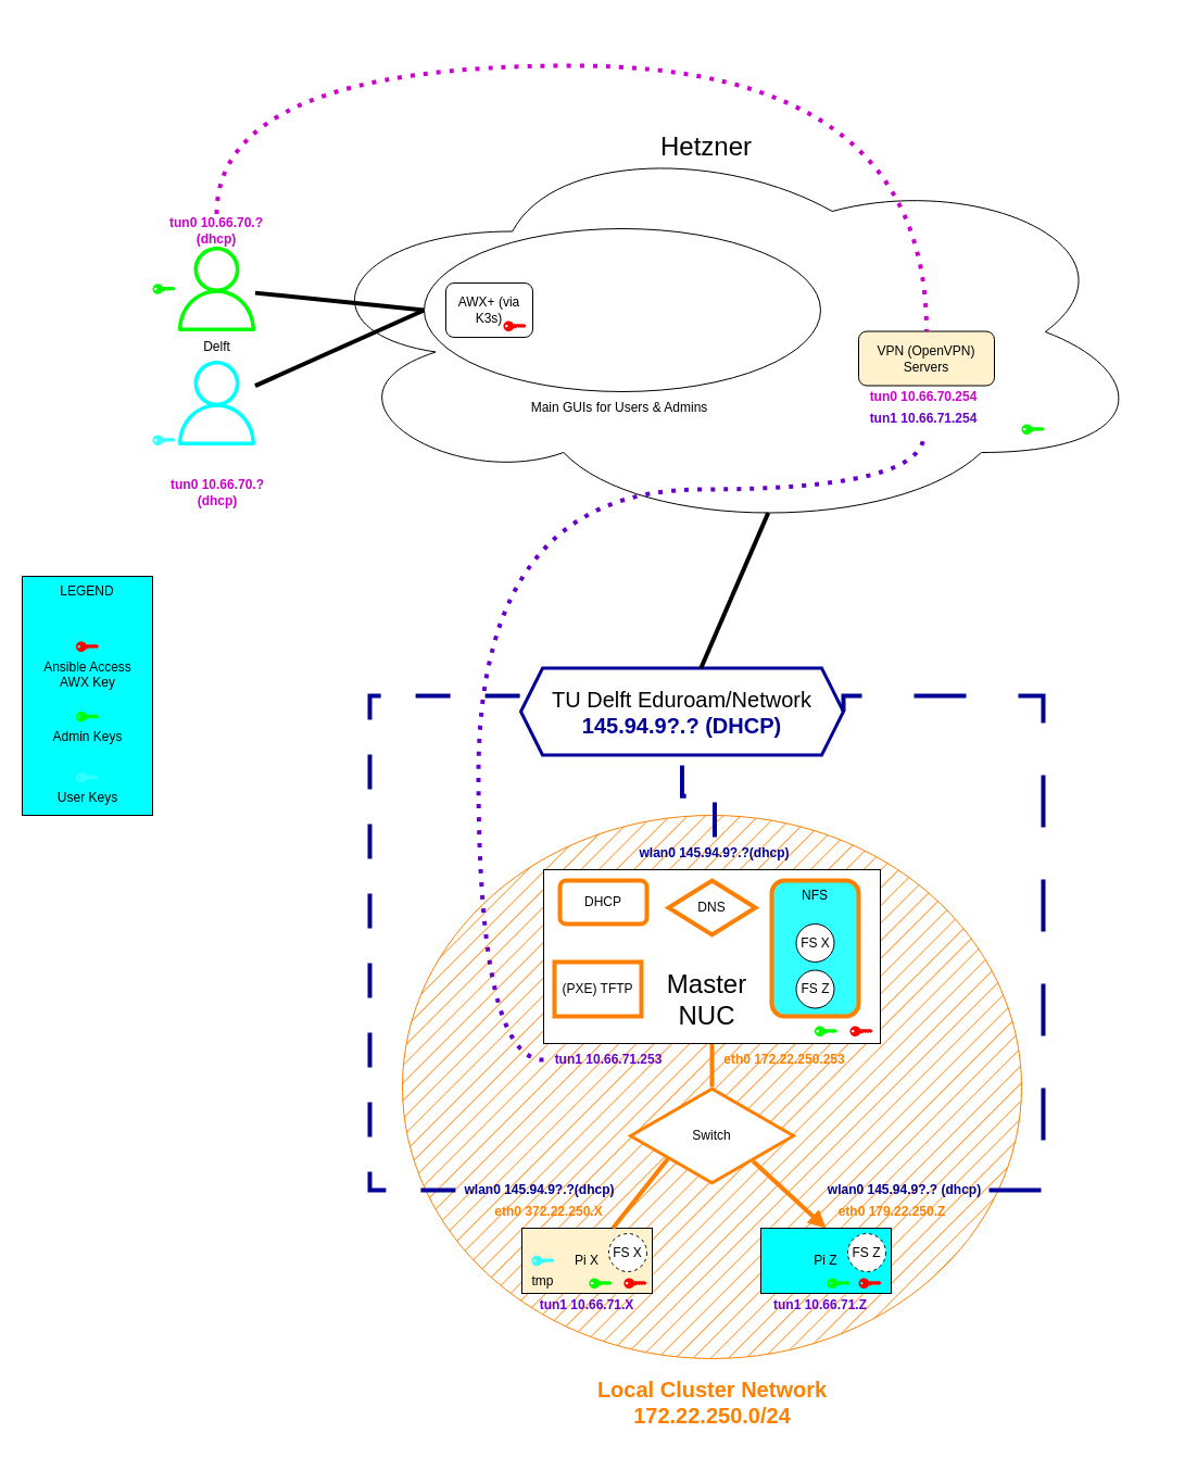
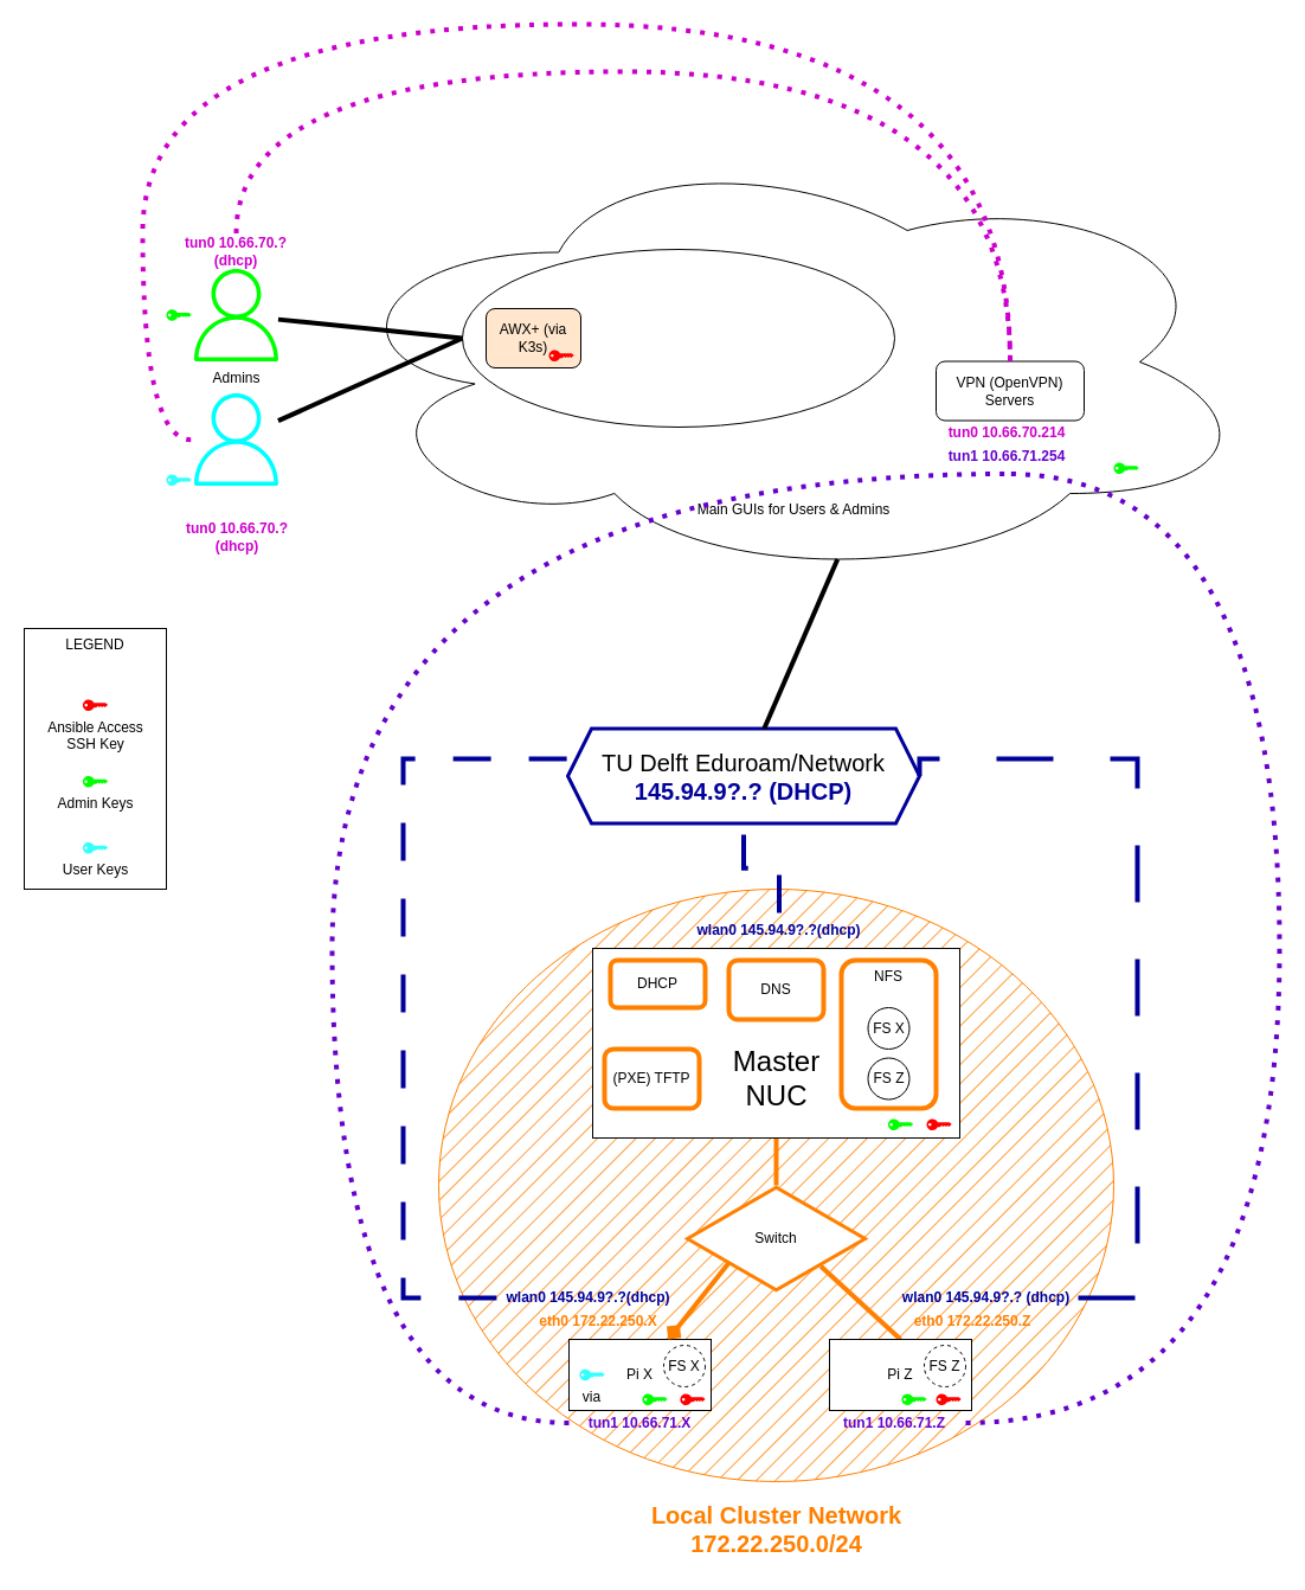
+ <mxCell id="27" style="edgeStyle=orthogonalEdgeStyle;rounded=0;orthogonalLoop=1;jettySize=auto;html=1;entryX=0.5;entryY=0;entryDx=0;entryDy=0;curved=1;dashed=1;dashPattern=1 2;strokeWidth=4;endArrow=none;startFill=0;strokeColor=#CC00CC;exitX=-0.04;exitY=0.502;exitDx=0;exitDy=0;exitPerimeter=0;" parent="1" source="28" target="39" edge="1"><mxGeometry relative="1" as="geometry"><mxPoint x="110" y="340" as="sourcePoint" /><Array as="points"><mxPoint x="120" y="20" /><mxPoint x="852" y="20" /></Array></mxGeometry></mxCell>
- <mxCell id="4" value="Hetzner" style="text;html=1;align=center;verticalAlign=middle;whiteSpace=wrap;rounded=0;fontSize=24;" parent="1" vertex="1"><mxGeometry x="620" y="120" width="60" height="30" as="geometry" /></mxCell>
- <mxCell id="7" value="AWX+ (via K3s)" style="rounded=1;whiteSpace=wrap;html=1;" parent="1" vertex="1"><mxGeometry x="410" y="260" width="80" height="50" as="geometry" /></mxCell>
+ <mxCell id="7" value="AWX+ (via K3s)" style="rounded=1;whiteSpace=wrap;html=1;fillColor=#ffe6cc;" parent="1" vertex="1"><mxGeometry x="410" y="260" width="80" height="50" as="geometry" /></mxCell>
- <mxCell id="26" value="Delft" style="sketch=0;outlineConnect=0;dashed=0;verticalLabelPosition=bottom;verticalAlign=top;align=center;html=1;fontSize=12;fontStyle=0;aspect=fixed;pointerEvents=1;shape=mxgraph.aws4.user;fillColor=#00FF00;" parent="1" vertex="1"><mxGeometry x="160" y="226.5" width="78" height="78" as="geometry" /></mxCell>
+ <mxCell id="26" value="Admins" style="sketch=0;outlineConnect=0;dashed=0;verticalLabelPosition=bottom;verticalAlign=top;align=center;html=1;fontSize=12;fontStyle=0;aspect=fixed;pointerEvents=1;shape=mxgraph.aws4.user;fillColor=#00FF00;" parent="1" vertex="1"><mxGeometry x="160" y="226.5" width="78" height="78" as="geometry" /></mxCell>
- <mxCell id="39" value="VPN (OpenVPN)&lt;br&gt;Servers" style="rounded=1;whiteSpace=wrap;html=1;fillColor=#fff2cc;" parent="1" vertex="1"><mxGeometry x="790" y="304.5" width="125" height="50" as="geometry" /></mxCell>
+ <mxCell id="39" value="VPN (OpenVPN)&lt;br&gt;Servers" style="rounded=1;whiteSpace=wrap;html=1;" parent="1" vertex="1"><mxGeometry x="790" y="304.5" width="125" height="50" as="geometry" /></mxCell>
- <mxCell id="55" value="&lt;font style=&quot;color: rgb(204, 0, 204);&quot;&gt;&lt;b style=&quot;&quot;&gt;tun0 10.66.70.254&lt;/b&gt;&lt;/font&gt;" style="text;html=1;align=center;verticalAlign=middle;whiteSpace=wrap;rounded=0;" parent="1" vertex="1"><mxGeometry x="790" y="349.75" width="120" height="30" as="geometry" /></mxCell>
+ <mxCell id="55" value="&lt;font style=&quot;color: rgb(204, 0, 204);&quot;&gt;&lt;b style=&quot;&quot;&gt;tun0 10.66.70.214&lt;/b&gt;&lt;/font&gt;" style="text;html=1;align=center;verticalAlign=middle;whiteSpace=wrap;rounded=0;" parent="1" vertex="1"><mxGeometry x="790" y="349.75" width="120" height="30" as="geometry" /></mxCell>
- <mxCell id="6" value="Main GUIs for Users &amp;amp; Admins" style="text;html=1;align=center;verticalAlign=middle;whiteSpace=wrap;rounded=0;" parent="1" vertex="1"><mxGeometry x="465" y="360" width="210" height="30" as="geometry" /></mxCell>
+ <mxCell id="6" value="Main GUIs for Users &amp;amp; Admins" style="text;html=1;align=center;verticalAlign=middle;whiteSpace=wrap;rounded=0;" parent="1" vertex="1"><mxGeometry x="565" y="415" width="210" height="30" as="geometry" /></mxCell>
- <mxCell id="49" style="edgeStyle=orthogonalEdgeStyle;rounded=0;orthogonalLoop=1;jettySize=auto;html=1;entryX=0.5;entryY=1;entryDx=0;entryDy=0;curved=1;strokeWidth=4;endArrow=none;startFill=0;dashed=1;dashPattern=1 2;strokeColor=#6600CC;" parent="1" source="50" target="48" edge="1"><mxGeometry relative="1" as="geometry"><Array as="points"><mxPoint x="440" y="975" /><mxPoint x="440" y="450" /><mxPoint x="850" y="450" /></Array></mxGeometry></mxCell>
- <mxCell id="23" value="Ansible Access&lt;br&gt;AWX Key" style="points=[[0,0.5,0],[0.24,0,0],[0.5,0.28,0],[0.995,0.475,0],[0.5,0.72,0],[0.24,1,0]];verticalLabelPosition=bottom;sketch=0;html=1;verticalAlign=top;aspect=fixed;align=center;pointerEvents=1;shape=mxgraph.cisco19.key;fillColor=#FF0000;" parent="1" vertex="1"><mxGeometry x="69.44" y="590" width="21.11" height="9.5" as="geometry" /></mxCell>
+ <mxCell id="23" value="Ansible Access&lt;br&gt;SSH Key" style="points=[[0,0.5,0],[0.24,0,0],[0.5,0.28,0],[0.995,0.475,0],[0.5,0.72,0],[0.24,1,0]];verticalLabelPosition=bottom;sketch=0;html=1;verticalAlign=top;aspect=fixed;align=center;pointerEvents=1;shape=mxgraph.cisco19.key;fillColor=#FF0000;" parent="1" vertex="1"><mxGeometry x="69.44" y="590" width="21.11" height="9.5" as="geometry" /></mxCell>
- <mxCell id="22" value="LEGEND" style="rounded=0;whiteSpace=wrap;html=1;align=center;verticalAlign=top;fillColor=#00ffff;" parent="1" vertex="1"><mxGeometry x="20" y="530" width="120" height="220" as="geometry" /></mxCell>
+ <mxCell id="22" value="LEGEND" style="rounded=0;whiteSpace=wrap;html=1;align=center;verticalAlign=top;" parent="1" vertex="1"><mxGeometry x="20" y="530" width="120" height="220" as="geometry" /></mxCell>
+ <mxCell id="51" style="edgeStyle=orthogonalEdgeStyle;rounded=0;orthogonalLoop=1;jettySize=auto;html=1;entryX=0.5;entryY=1;entryDx=0;entryDy=0;curved=1;endArrow=none;startFill=0;strokeWidth=4;strokeColor=#6600CC;dashed=1;dashPattern=1 2;" parent="1" source="52" target="48" edge="1"><mxGeometry relative="1" as="geometry"><Array as="points"><mxPoint x="280" y="1201" /><mxPoint x="280" y="400" /></Array></mxGeometry></mxCell>
+ <mxCell id="53" style="edgeStyle=orthogonalEdgeStyle;rounded=0;orthogonalLoop=1;jettySize=auto;html=1;curved=1;endArrow=none;startFill=0;strokeWidth=4;strokeColor=#6600CC;exitX=1;exitY=0.5;exitDx=0;exitDy=0;entryX=0.5;entryY=1;entryDx=0;entryDy=0;dashed=1;dashPattern=1 2;" parent="1" source="54" target="48" edge="1"><mxGeometry relative="1" as="geometry"><mxPoint x="860" y="385" as="targetPoint" /><Array as="points"><mxPoint x="1080" y="1201" /><mxPoint x="1080" y="400" /></Array></mxGeometry></mxCell>
- <mxCell id="17" value="NFS" style="rounded=1;whiteSpace=wrap;html=1;strokeColor=#FF8000;strokeWidth=4;verticalAlign=top;fillColor=#33ffff;" parent="1" vertex="1"><mxGeometry x="710" y="810" width="80" height="125" as="geometry" /></mxCell>
+ <mxCell id="17" value="NFS" style="rounded=1;whiteSpace=wrap;html=1;strokeColor=#FF8000;strokeWidth=4;verticalAlign=top;" parent="1" vertex="1"><mxGeometry x="710" y="810" width="80" height="125" as="geometry" /></mxCell>
- <mxCell id="38" value="DNS" style="rhombus;whiteSpace=wrap;html=1;strokeColor=#FF8000;strokeWidth=4;" parent="1" vertex="1"><mxGeometry x="615" y="810" width="80" height="50" as="geometry" /></mxCell>
+ <mxCell id="38" value="DNS" style="rounded=1;whiteSpace=wrap;html=1;strokeColor=#FF8000;strokeWidth=4;" parent="1" vertex="1"><mxGeometry x="615" y="810" width="80" height="50" as="geometry" /></mxCell>
- <mxCell id="16" value="(PXE) TFTP" style="whiteSpace=wrap;html=1;strokeColor=#FF8000;strokeWidth=4;rounded=0;" parent="1" vertex="1"><mxGeometry x="510" y="885" width="80" height="50" as="geometry" /></mxCell>
+ <mxCell id="16" value="(PXE) TFTP" style="rounded=1;whiteSpace=wrap;html=1;strokeColor=#FF8000;strokeWidth=4;" parent="1" vertex="1"><mxGeometry x="510" y="885" width="80" height="50" as="geometry" /></mxCell>
- <mxCell id="15" value="Master&lt;br&gt;NUC" style="text;html=1;align=center;verticalAlign=middle;whiteSpace=wrap;rounded=0;fontSize=24;" parent="1" vertex="1"><mxGeometry x="599.73" y="887.5" width="100.55" height="65" as="geometry" /></mxCell>
+ <mxCell id="15" value="Master&lt;br&gt;NUC" style="text;html=1;align=center;verticalAlign=middle;whiteSpace=wrap;rounded=0;fontSize=24;" parent="1" vertex="1"><mxGeometry x="604.73" y="877.5" width="100.55" height="65" as="geometry" /></mxCell>
- <mxCell id="50" value="&lt;font style=&quot;color: rgb(102, 0, 204);&quot;&gt;&lt;b style=&quot;&quot;&gt;tun1 10.66.71.253&lt;/b&gt;&lt;/font&gt;" style="text;html=1;align=center;verticalAlign=middle;whiteSpace=wrap;rounded=0;" parent="1" vertex="1"><mxGeometry x="500" y="960" width="120" height="30" as="geometry" /></mxCell>
- <mxCell id="44" value="&lt;font style=&quot;color: rgb(255, 128, 0);&quot;&gt;&lt;b&gt;eth0 172.22.250.253&lt;/b&gt;&lt;/font&gt;" style="text;html=1;align=center;verticalAlign=middle;whiteSpace=wrap;rounded=0;" parent="1" vertex="1"><mxGeometry x="662" y="960" width="120" height="30" as="geometry" /></mxCell>
- <mxCell id="45" value="&lt;font style=&quot;color: rgb(255, 128, 0);&quot;&gt;&lt;b&gt;eth0 372.22.250.X&lt;/b&gt;&lt;/font&gt;" style="text;html=1;align=center;verticalAlign=middle;whiteSpace=wrap;rounded=0;" parent="1" vertex="1"><mxGeometry x="445" y="1100" width="120" height="30" as="geometry" /></mxCell>
+ <mxCell id="45" value="&lt;font style=&quot;color: rgb(255, 128, 0);&quot;&gt;&lt;b&gt;eth0 172.22.250.X&lt;/b&gt;&lt;/font&gt;" style="text;html=1;align=center;verticalAlign=middle;whiteSpace=wrap;rounded=0;" parent="1" vertex="1"><mxGeometry x="445" y="1100" width="120" height="30" as="geometry" /></mxCell>
- <mxCell id="46" value="&lt;font style=&quot;color: rgb(255, 128, 0);&quot;&gt;&lt;b&gt;eth0 179.22.250.Z&lt;/b&gt;&lt;/font&gt;" style="text;html=1;align=center;verticalAlign=middle;whiteSpace=wrap;rounded=0;" parent="1" vertex="1"><mxGeometry x="760.89" y="1100" width="120" height="30" as="geometry" /></mxCell>
+ <mxCell id="46" value="&lt;font style=&quot;color: rgb(255, 128, 0);&quot;&gt;&lt;b&gt;eth0 172.22.250.Z&lt;/b&gt;&lt;/font&gt;" style="text;html=1;align=center;verticalAlign=middle;whiteSpace=wrap;rounded=0;" parent="1" vertex="1"><mxGeometry x="760.89" y="1100" width="120" height="30" as="geometry" /></mxCell>
- <mxCell id="10" style="rounded=0;orthogonalLoop=1;jettySize=auto;html=1;entryX=0.5;entryY=0;entryDx=0;entryDy=0;strokeColor=#FF8000;endArrow=block;startFill=0;exitX=0.751;exitY=0.758;exitDx=0;exitDy=0;exitPerimeter=0;strokeWidth=4;" parent="1" source="11" target="12" edge="1"><mxGeometry relative="1" as="geometry" /></mxCell>
+ <mxCell id="10" style="rounded=0;orthogonalLoop=1;jettySize=auto;html=1;entryX=0.5;entryY=0;entryDx=0;entryDy=0;strokeColor=#FF8000;endArrow=none;startFill=0;exitX=0.751;exitY=0.758;exitDx=0;exitDy=0;exitPerimeter=0;strokeWidth=4;" parent="1" source="11" target="12" edge="1"><mxGeometry relative="1" as="geometry" /></mxCell>
- <mxCell id="9" style="rounded=0;orthogonalLoop=1;jettySize=auto;html=1;exitX=0.239;exitY=0.713;exitDx=0;exitDy=0;exitPerimeter=0;startArrow=none;startFill=0;endArrow=none;strokeWidth=4;strokeColor=#FF8000;" parent="1" source="11" target="8" edge="1"><mxGeometry relative="1" as="geometry" /></mxCell>
+ <mxCell id="9" style="rounded=0;orthogonalLoop=1;jettySize=auto;html=1;exitX=0.239;exitY=0.713;exitDx=0;exitDy=0;exitPerimeter=0;startArrow=none;startFill=0;endArrow=diamond;strokeWidth=4;strokeColor=#FF8000;" parent="1" source="11" target="8" edge="1"><mxGeometry relative="1" as="geometry" /></mxCell>
- <mxCell id="8" value="Pi X" style="rounded=0;whiteSpace=wrap;html=1;fillColor=#fff2cc;" parent="1" vertex="1"><mxGeometry x="480" y="1130" width="120" height="60" as="geometry" /></mxCell>
+ <mxCell id="8" value="Pi X" style="rounded=0;whiteSpace=wrap;html=1;" parent="1" vertex="1"><mxGeometry x="480" y="1130" width="120" height="60" as="geometry" /></mxCell>
- <mxCell id="12" value="Pi Z" style="rounded=0;whiteSpace=wrap;html=1;fillColor=#00ffff;" parent="1" vertex="1"><mxGeometry x="700" y="1130" width="120" height="60" as="geometry" /></mxCell>
+ <mxCell id="12" value="Pi Z" style="rounded=0;whiteSpace=wrap;html=1;" parent="1" vertex="1"><mxGeometry x="700" y="1130" width="120" height="60" as="geometry" /></mxCell>
- <mxCell id="37" value="tmp" style="points=[[0,0.5,0],[0.24,0,0],[0.5,0.28,0],[0.995,0.475,0],[0.5,0.72,0],[0.24,1,0]];verticalLabelPosition=bottom;sketch=0;html=1;verticalAlign=top;aspect=fixed;align=center;pointerEvents=1;shape=mxgraph.cisco19.key;fillColor=#33FFFF;" parent="1" vertex="1"><mxGeometry x="488.89" y="1155.25" width="21.11" height="9.5" as="geometry" /></mxCell>
+ <mxCell id="37" value="via" style="points=[[0,0.5,0],[0.24,0,0],[0.5,0.28,0],[0.995,0.475,0],[0.5,0.72,0],[0.24,1,0]];verticalLabelPosition=bottom;sketch=0;html=1;verticalAlign=top;aspect=fixed;align=center;pointerEvents=1;shape=mxgraph.cisco19.key;fillColor=#33FFFF;" parent="1" vertex="1"><mxGeometry x="488.89" y="1155.25" width="21.11" height="9.5" as="geometry" /></mxCell>
